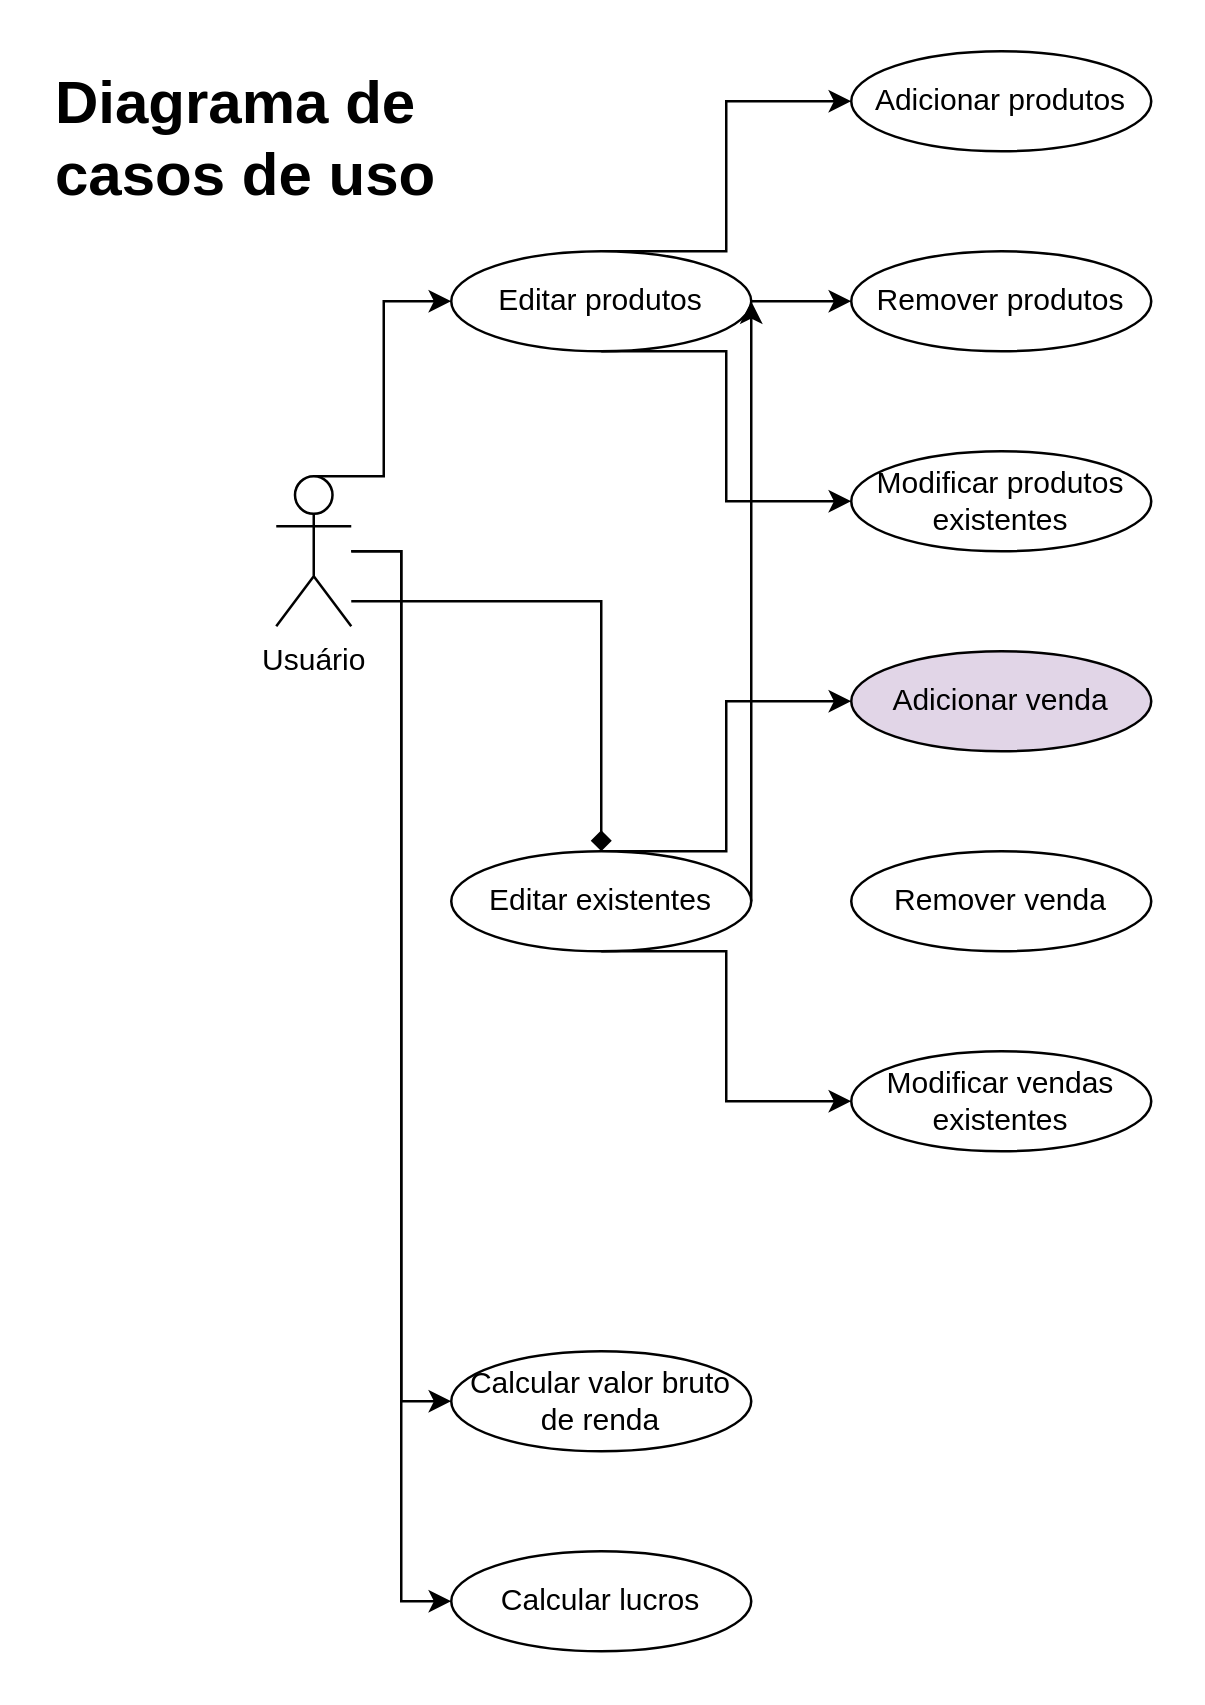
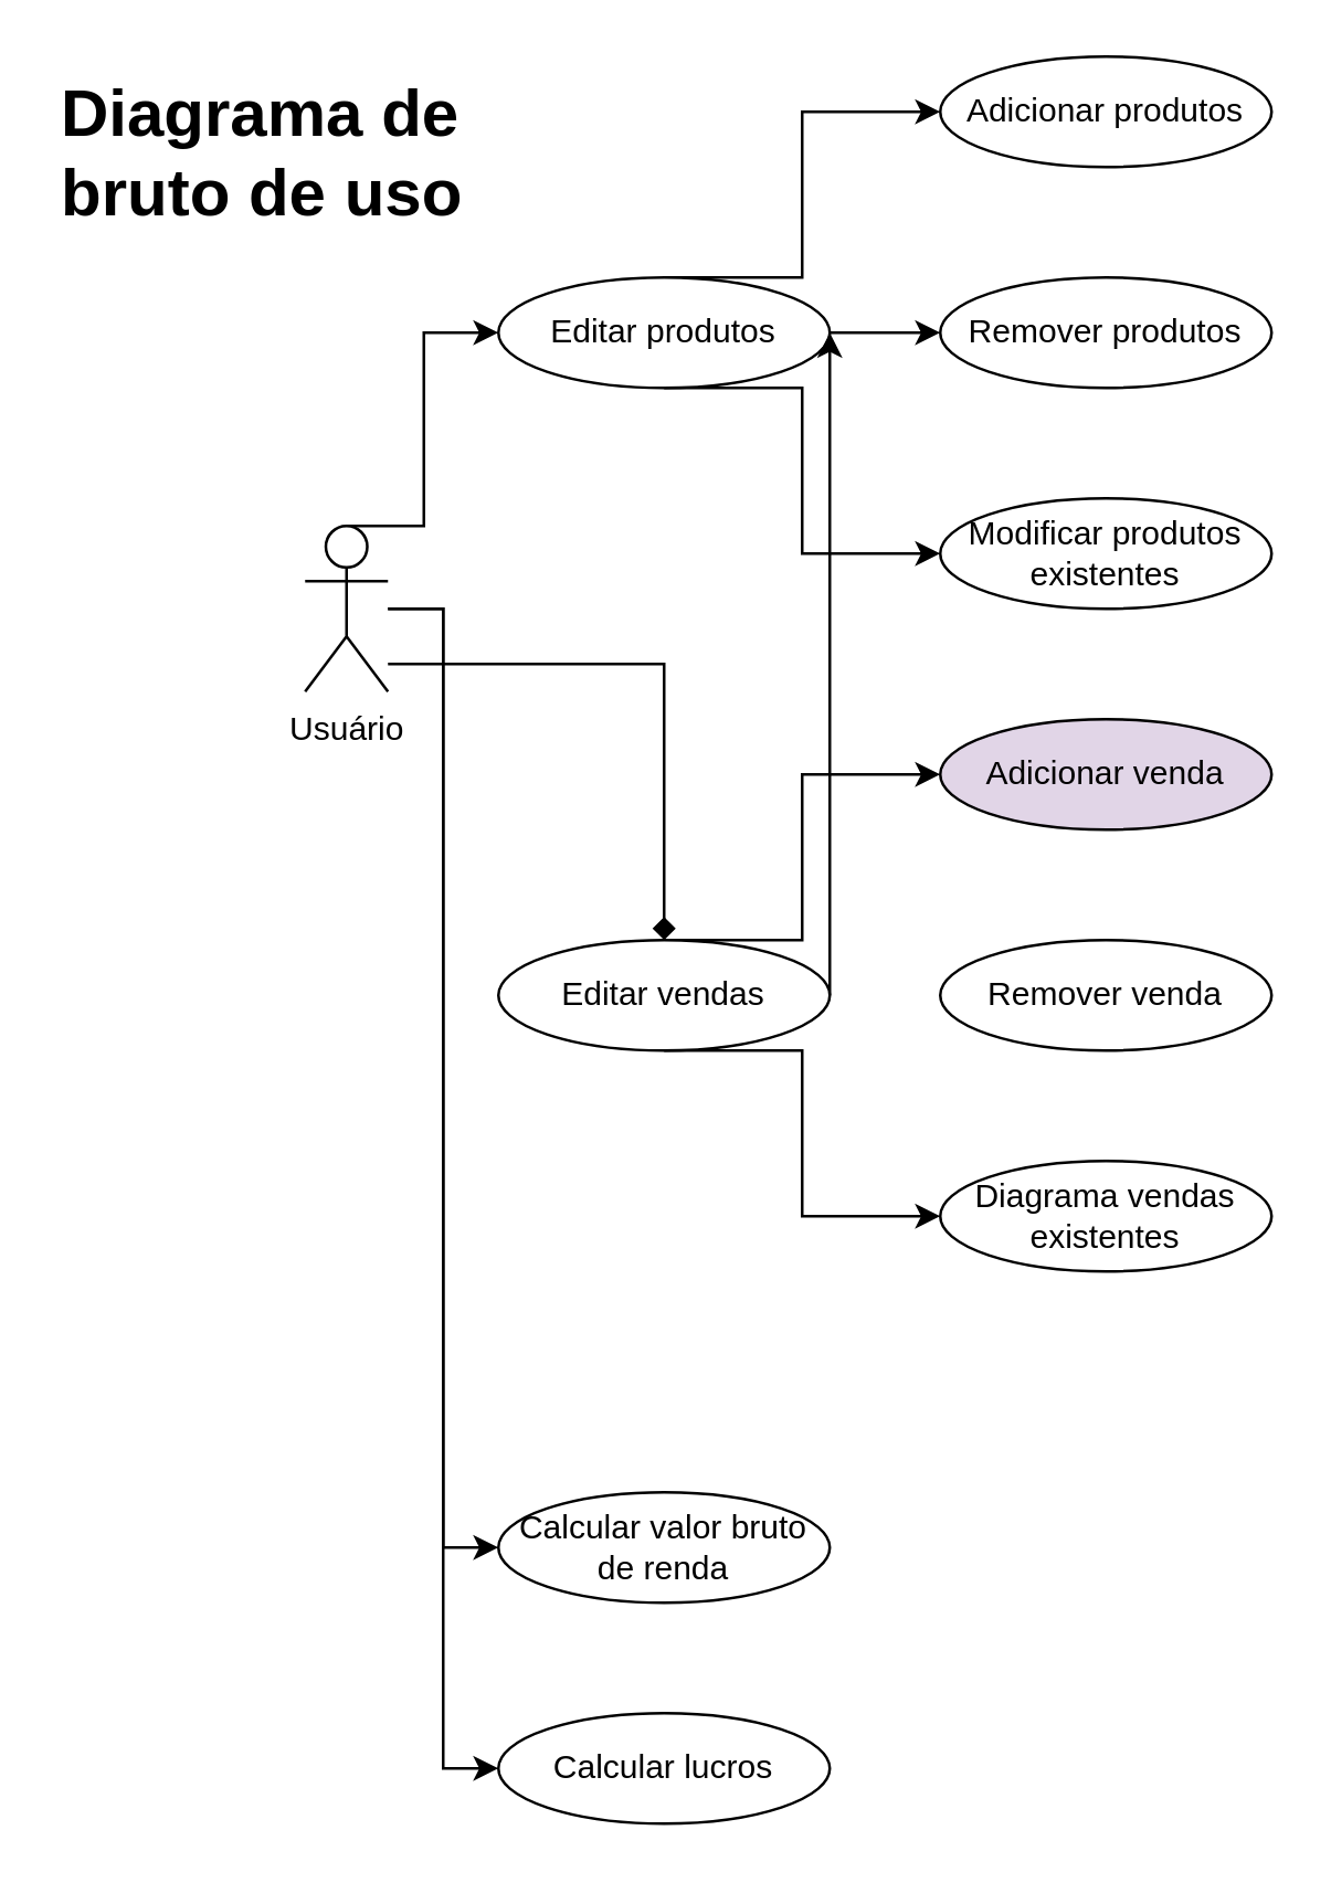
- <mxCell id="2" value="&lt;h1 style=&quot;margin-top: 0px;&quot;&gt;Diagrama de casos de uso&lt;/h1&gt;&lt;p&gt;.&lt;/p&gt;" style="text;html=1;whiteSpace=wrap;overflow=hidden;rounded=0;" vertex="1" parent="1"><mxGeometry x="20" y="20" width="180" height="70" as="geometry" /></mxCell>
+ <mxCell id="2" value="&lt;h1 style=&quot;margin-top: 0px;&quot;&gt;Diagrama de bruto de uso&lt;/h1&gt;&lt;p&gt;.&lt;/p&gt;" style="text;html=1;whiteSpace=wrap;overflow=hidden;rounded=0;" vertex="1" parent="1"><mxGeometry x="20" y="20" width="180" height="70" as="geometry" /></mxCell>
- <mxCell id="20" value="Editar existentes" style="ellipse;whiteSpace=wrap;html=1;" vertex="1" parent="1"><mxGeometry x="180" y="340" width="120" height="40" as="geometry" /></mxCell>
+ <mxCell id="20" value="Editar vendas" style="ellipse;whiteSpace=wrap;html=1;" vertex="1" parent="1"><mxGeometry x="180" y="340" width="120" height="40" as="geometry" /></mxCell>
- <mxCell id="23" value="Modificar vendas existentes" style="ellipse;whiteSpace=wrap;html=1;" vertex="1" parent="1"><mxGeometry x="340" y="420" width="120" height="40" as="geometry" /></mxCell>
+ <mxCell id="23" value="Diagrama vendas existentes" style="ellipse;whiteSpace=wrap;html=1;" vertex="1" parent="1"><mxGeometry x="340" y="420" width="120" height="40" as="geometry" /></mxCell>
